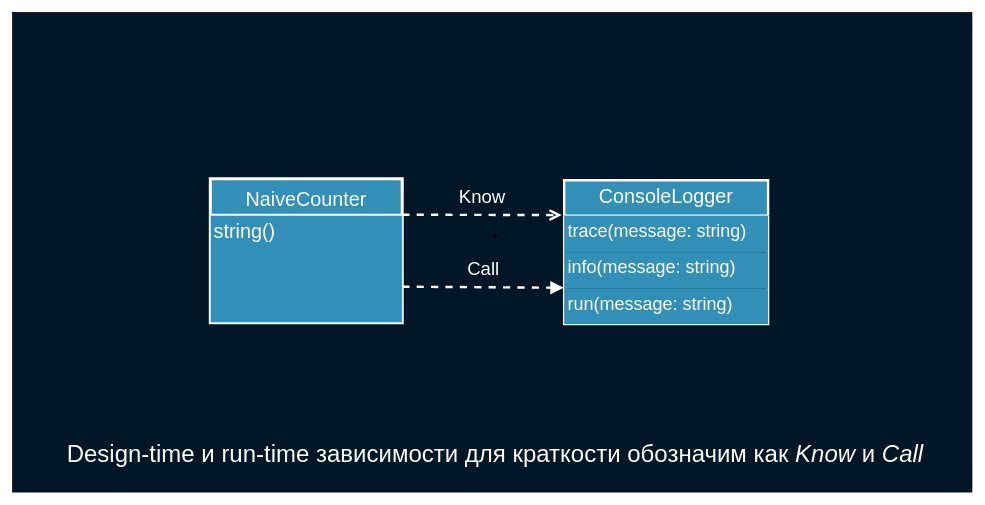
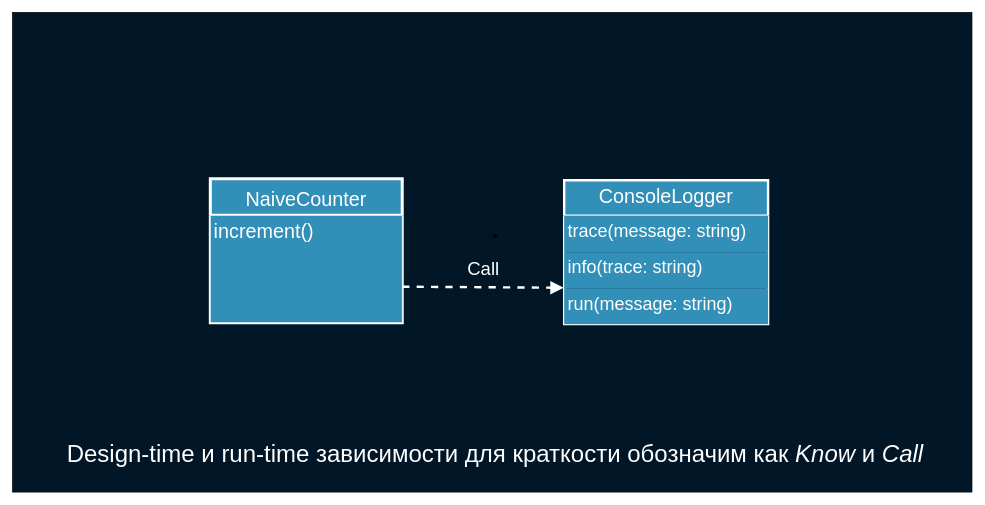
- <mxCell id="3" value="Know" style="endArrow=open;endSize=12;dashed=1;html=1;fontSize=31;fontColor=#FFFFFF;strokeColor=#FFFFFF;entryX=-0.012;entryY=-0.014;entryDx=0;entryDy=0;strokeWidth=4;labelBackgroundColor=none;rounded=0;exitX=1;exitY=0.25;exitDx=0;exitDy=0;entryPerimeter=0;" parent="1" source="4" target="10" edge="1"><mxGeometry y="30" width="160" relative="1" as="geometry"><mxPoint x="670" y="370" as="sourcePoint" /><mxPoint x="970" y="358.75" as="targetPoint" /><Array as="points" /><mxPoint as="offset" /></mxGeometry></mxCell>
- <mxCell id="5" value="string()" style="text;strokeColor=#FFFFFF;fillColor=#3290B8;align=left;verticalAlign=top;spacingLeft=4;spacingRight=4;overflow=hidden;rotatable=0;points=[[0,0.5],[1,0.5]];portConstraint=eastwest;strokeWidth=1;fontSize=33;fontColor=#FFFFFF;" parent="4" vertex="1"><mxGeometry y="61" width="320" height="179" as="geometry" /></mxCell>
+ <mxCell id="5" value="increment()" style="text;strokeColor=#FFFFFF;fillColor=#3290B8;align=left;verticalAlign=top;spacingLeft=4;spacingRight=4;overflow=hidden;rotatable=0;points=[[0,0.5],[1,0.5]];portConstraint=eastwest;strokeWidth=1;fontSize=33;fontColor=#FFFFFF;" parent="4" vertex="1"><mxGeometry y="61" width="320" height="179" as="geometry" /></mxCell>
- <mxCell id="11" value="info(message: string)" style="text;strokeColor=none;fillColor=#3290B8;align=left;verticalAlign=top;spacingLeft=4;spacingRight=4;overflow=hidden;rotatable=0;points=[[0,0.5],[1,0.5]];portConstraint=eastwest;fontColor=#FFFFFF;fontSize=30;labelBackgroundColor=none;" vertex="1" parent="9"><mxGeometry y="120" width="340" height="61" as="geometry" /></mxCell>
+ <mxCell id="11" value="info(trace: string)" style="text;strokeColor=none;fillColor=#3290B8;align=left;verticalAlign=top;spacingLeft=4;spacingRight=4;overflow=hidden;rotatable=0;points=[[0,0.5],[1,0.5]];portConstraint=eastwest;fontColor=#FFFFFF;fontSize=30;labelBackgroundColor=none;" vertex="1" parent="9"><mxGeometry y="120" width="340" height="61" as="geometry" /></mxCell>
